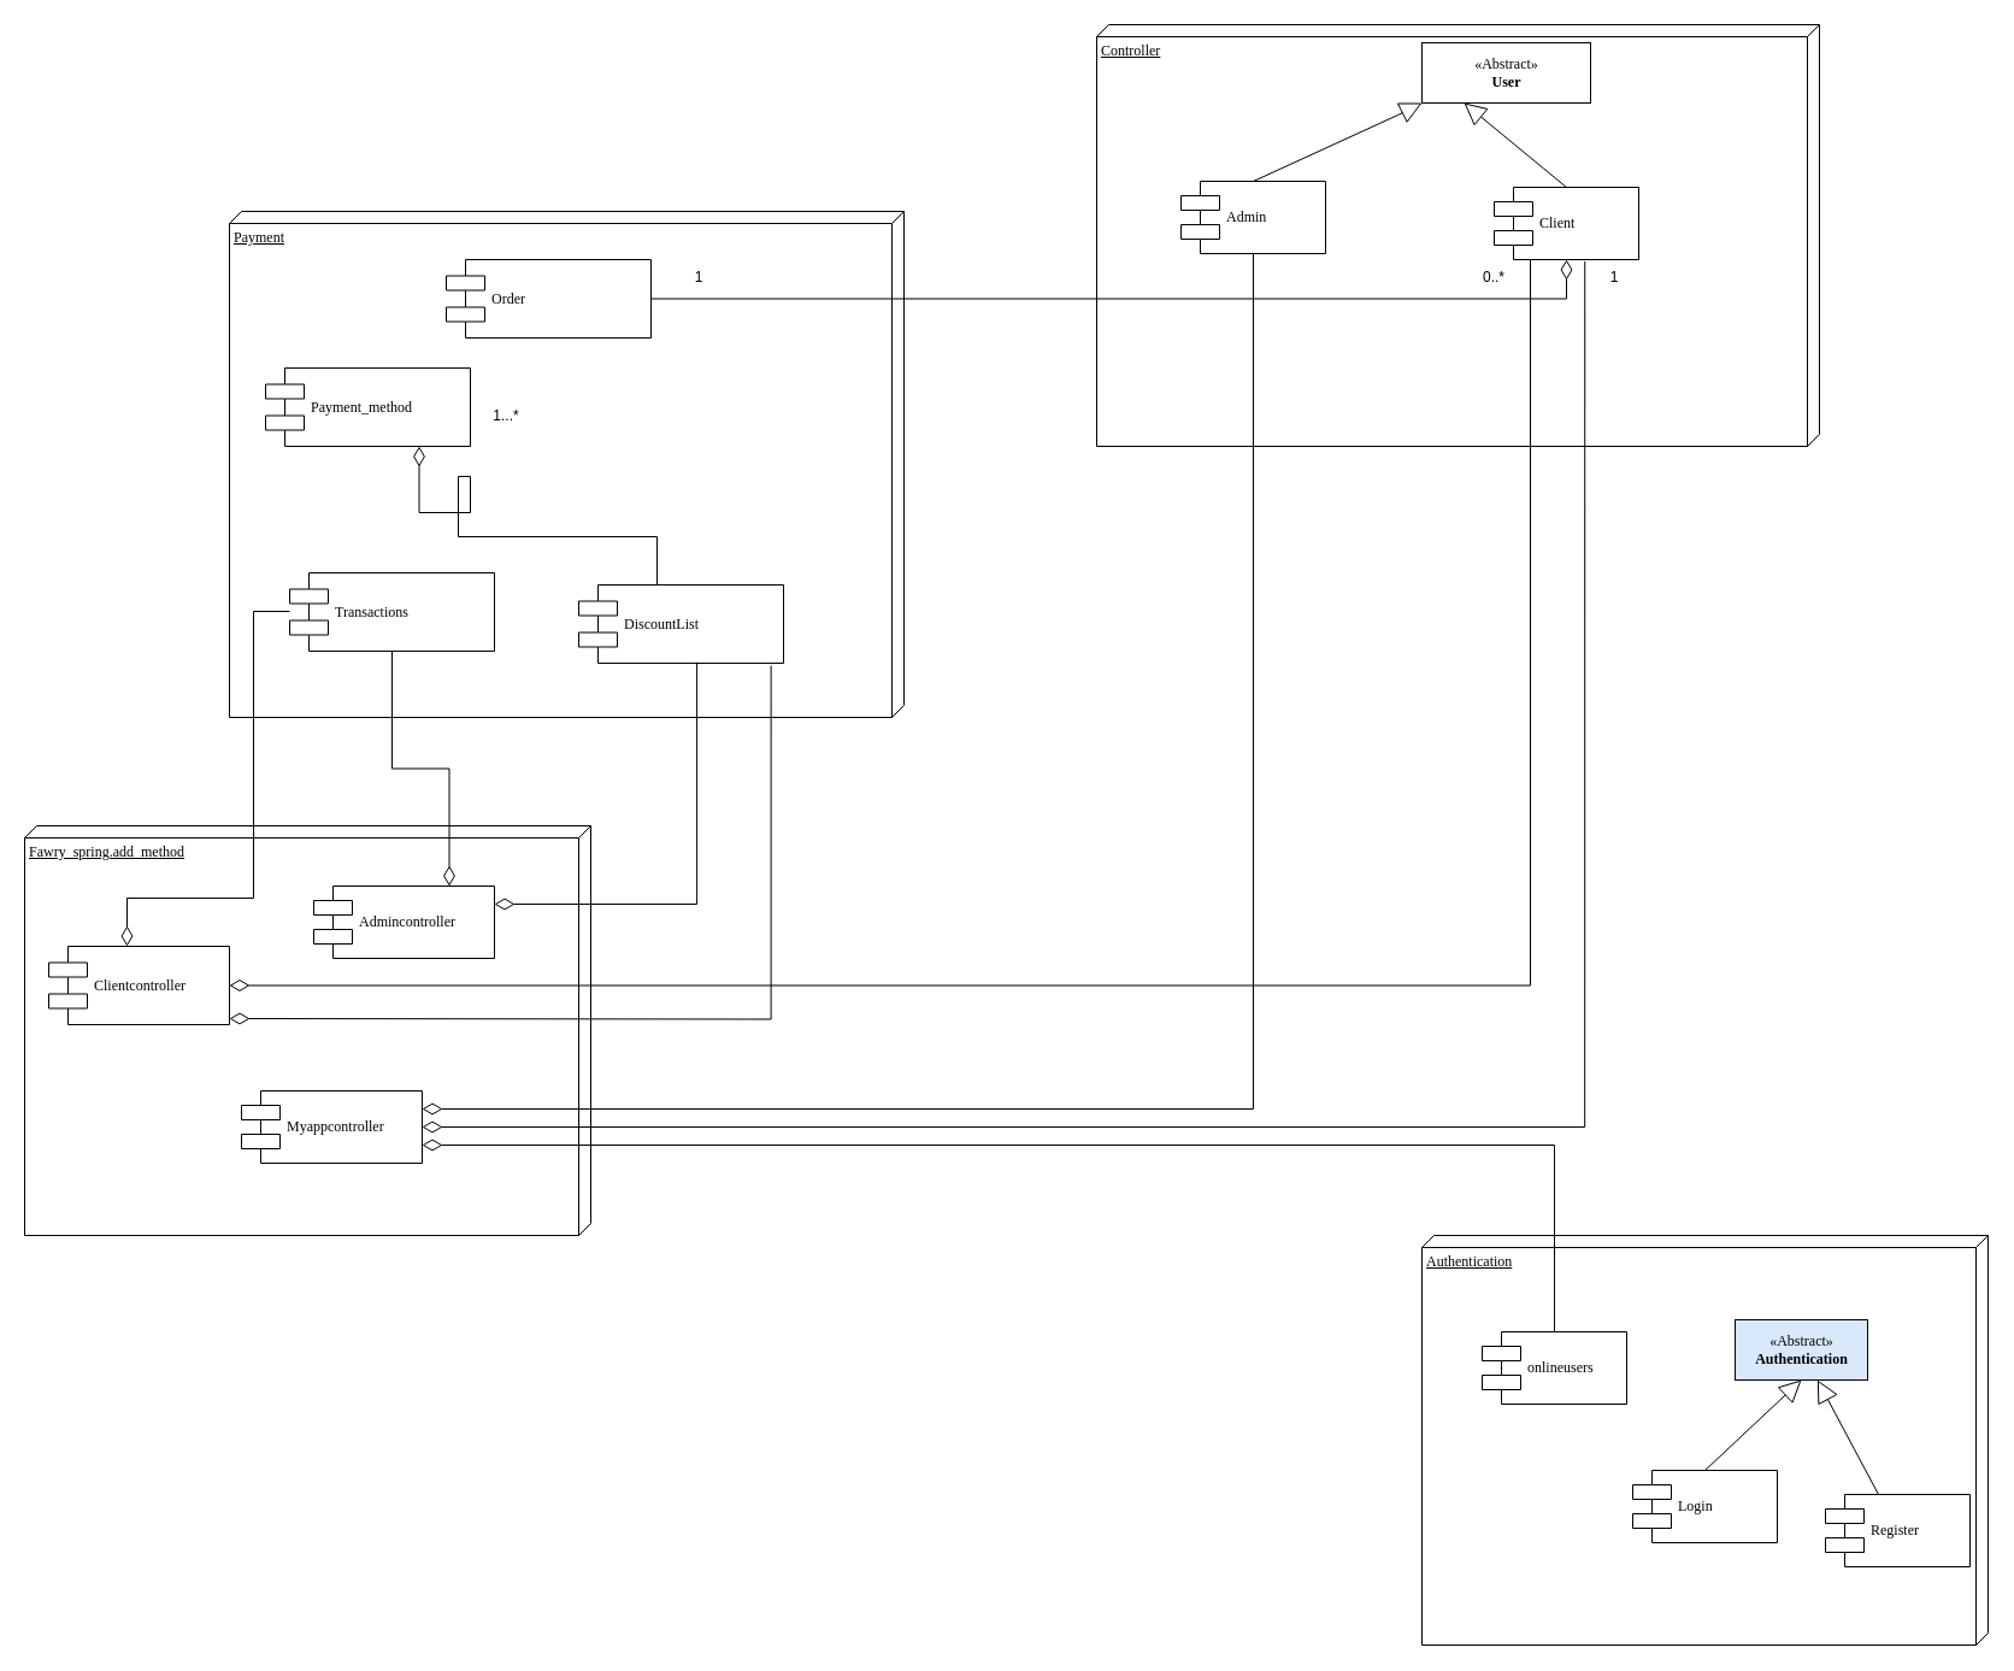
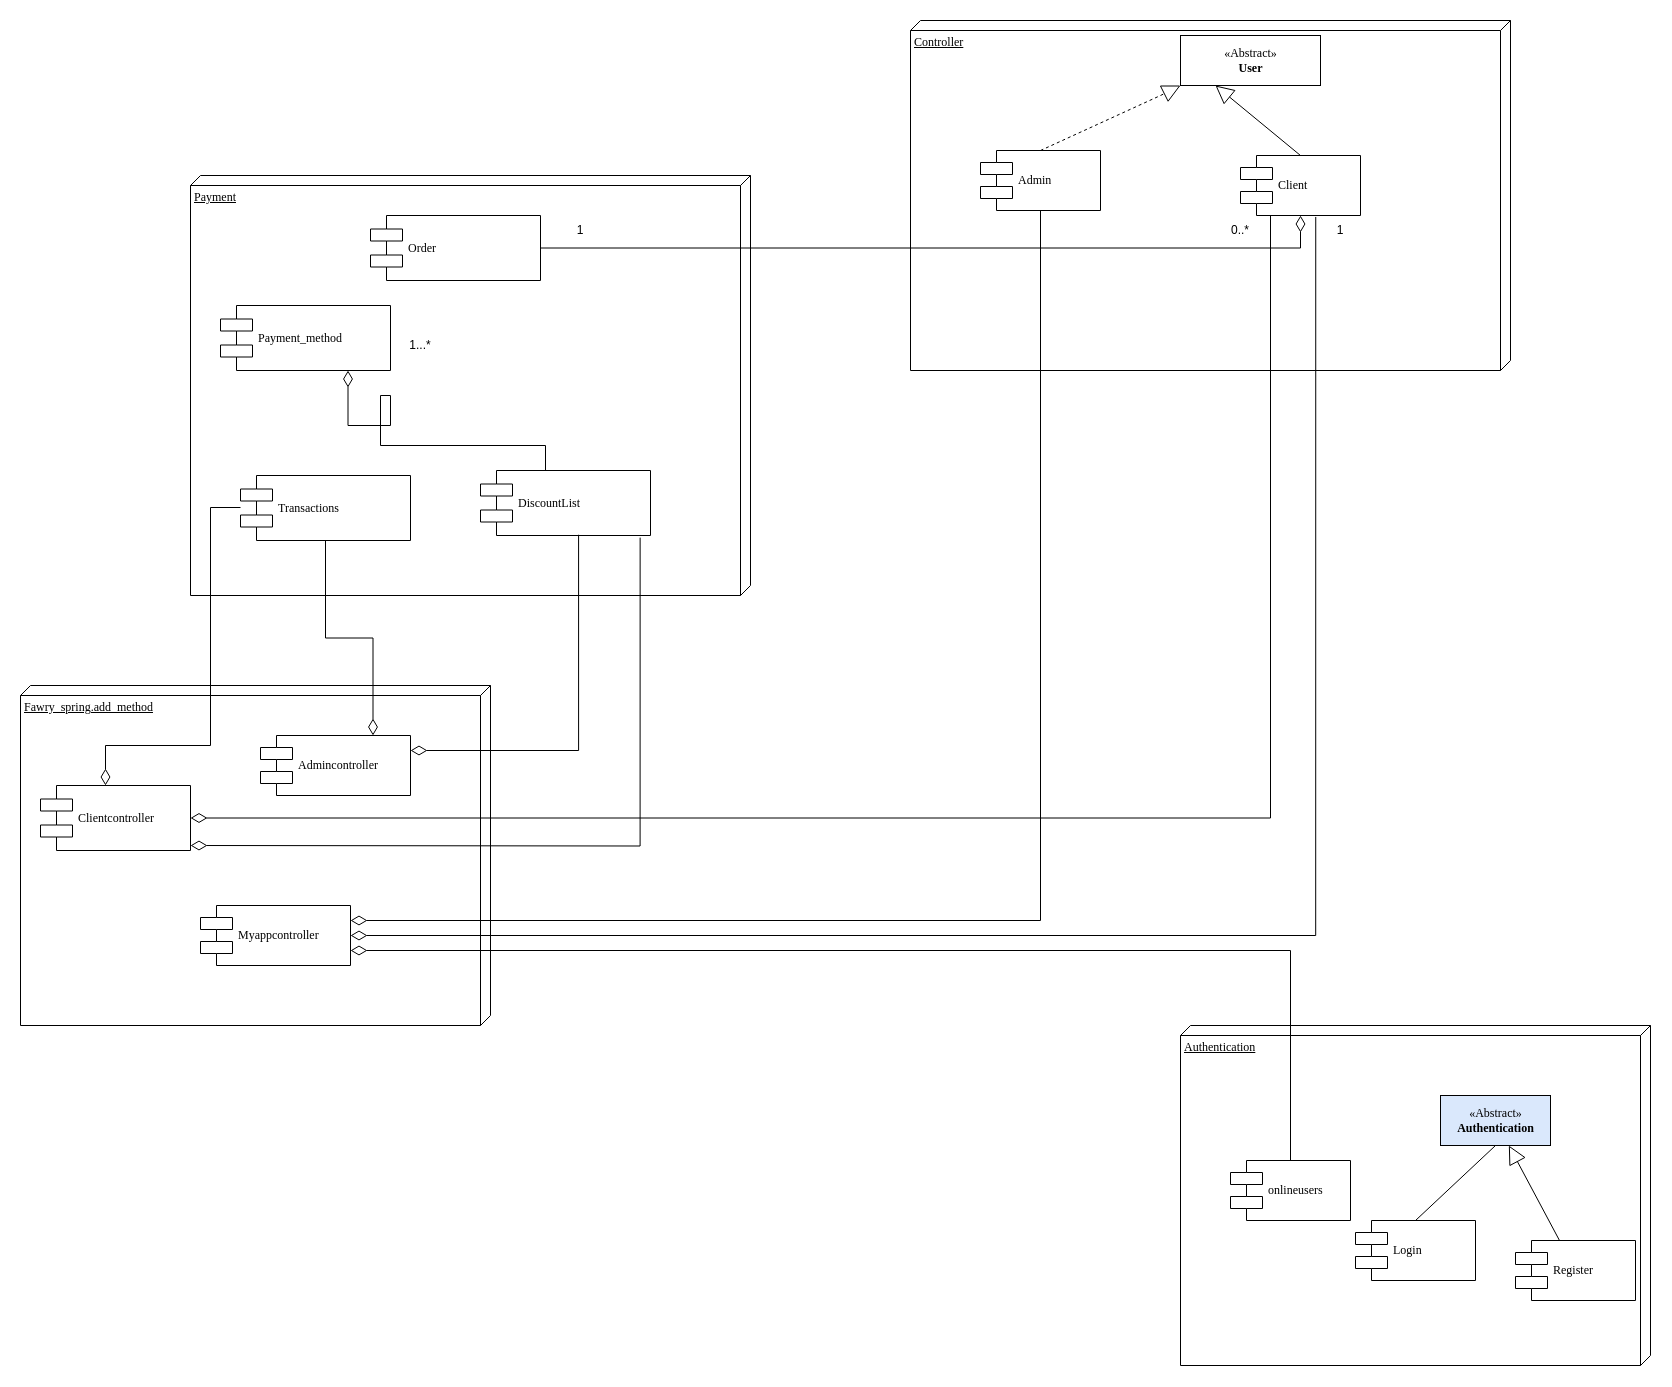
- <mxCell id="10" value="" style="endArrow=block;endSize=16;endFill=0;html=1;rounded=0;exitX=0.5;exitY=0;exitDx=0;exitDy=0;entryX=0;entryY=1;entryDx=0;entryDy=0;" edge="1" parent="1" source="6" target="7"><mxGeometry width="160" relative="1" as="geometry"><mxPoint x="1000" y="65" as="sourcePoint" /><mxPoint x="1150" y="65" as="targetPoint" /><Array as="points"><mxPoint x="1160" y="95" /></Array></mxGeometry></mxCell>
+ <mxCell id="10" value="" style="endArrow=block;endSize=16;endFill=0;html=1;rounded=0;exitX=0.5;exitY=0;exitDx=0;exitDy=0;entryX=0;entryY=1;entryDx=0;entryDy=0;dashed=1;" edge="1" parent="1" source="6" target="7"><mxGeometry width="160" relative="1" as="geometry"><mxPoint x="1000" y="65" as="sourcePoint" /><mxPoint x="1150" y="65" as="targetPoint" /><Array as="points"><mxPoint x="1160" y="95" /></Array></mxGeometry></mxCell>
- <mxCell id="14" value="DiscountList" style="shape=component;align=left;spacingLeft=36;rounded=0;shadow=0;comic=0;labelBackgroundColor=none;strokeWidth=1;fontFamily=Verdana;fontSize=12;html=1;" vertex="1" parent="1"><mxGeometry x="480" y="485" width="170" height="65" as="geometry" /></mxCell>
+ <mxCell id="14" value="DiscountList" style="shape=component;align=left;spacingLeft=36;rounded=0;shadow=0;comic=0;labelBackgroundColor=none;strokeWidth=1;fontFamily=Verdana;fontSize=12;html=1;" vertex="1" parent="1"><mxGeometry x="480" y="470" width="170" height="65" as="geometry" /></mxCell>
- <mxCell id="8" value="onlineusers" style="shape=component;align=left;spacingLeft=36;rounded=0;shadow=0;comic=0;labelBackgroundColor=none;strokeWidth=1;fontFamily=Verdana;fontSize=12;html=1;" parent="1" vertex="1"><mxGeometry x="1230" y="1105" width="120" height="60" as="geometry" /></mxCell>
+ <mxCell id="8" value="onlineusers" style="shape=component;align=left;spacingLeft=36;rounded=0;shadow=0;comic=0;labelBackgroundColor=none;strokeWidth=1;fontFamily=Verdana;fontSize=12;html=1;" parent="1" vertex="1"><mxGeometry x="1230" y="1160" width="120" height="60" as="geometry" /></mxCell>
- <mxCell id="23" value="" style="endArrow=block;endSize=16;endFill=0;html=1;rounded=0;exitX=0.5;exitY=0;exitDx=0;exitDy=0;entryX=0.5;entryY=1;entryDx=0;entryDy=0;" edge="1" parent="1" source="21" target="20"><mxGeometry width="160" relative="1" as="geometry"><mxPoint x="790" y="885" as="sourcePoint" /><mxPoint x="930" y="820" as="targetPoint" /><Array as="points" /></mxGeometry></mxCell>
+ <mxCell id="23" value="" style="endArrow=none;endSize=16;endFill=0;html=1;rounded=0;exitX=0.5;exitY=0;exitDx=0;exitDy=0;entryX=0.5;entryY=1;entryDx=0;entryDy=0;" edge="1" parent="1" source="21" target="20"><mxGeometry width="160" relative="1" as="geometry"><mxPoint x="790" y="885" as="sourcePoint" /><mxPoint x="930" y="820" as="targetPoint" /><Array as="points" /></mxGeometry></mxCell>
